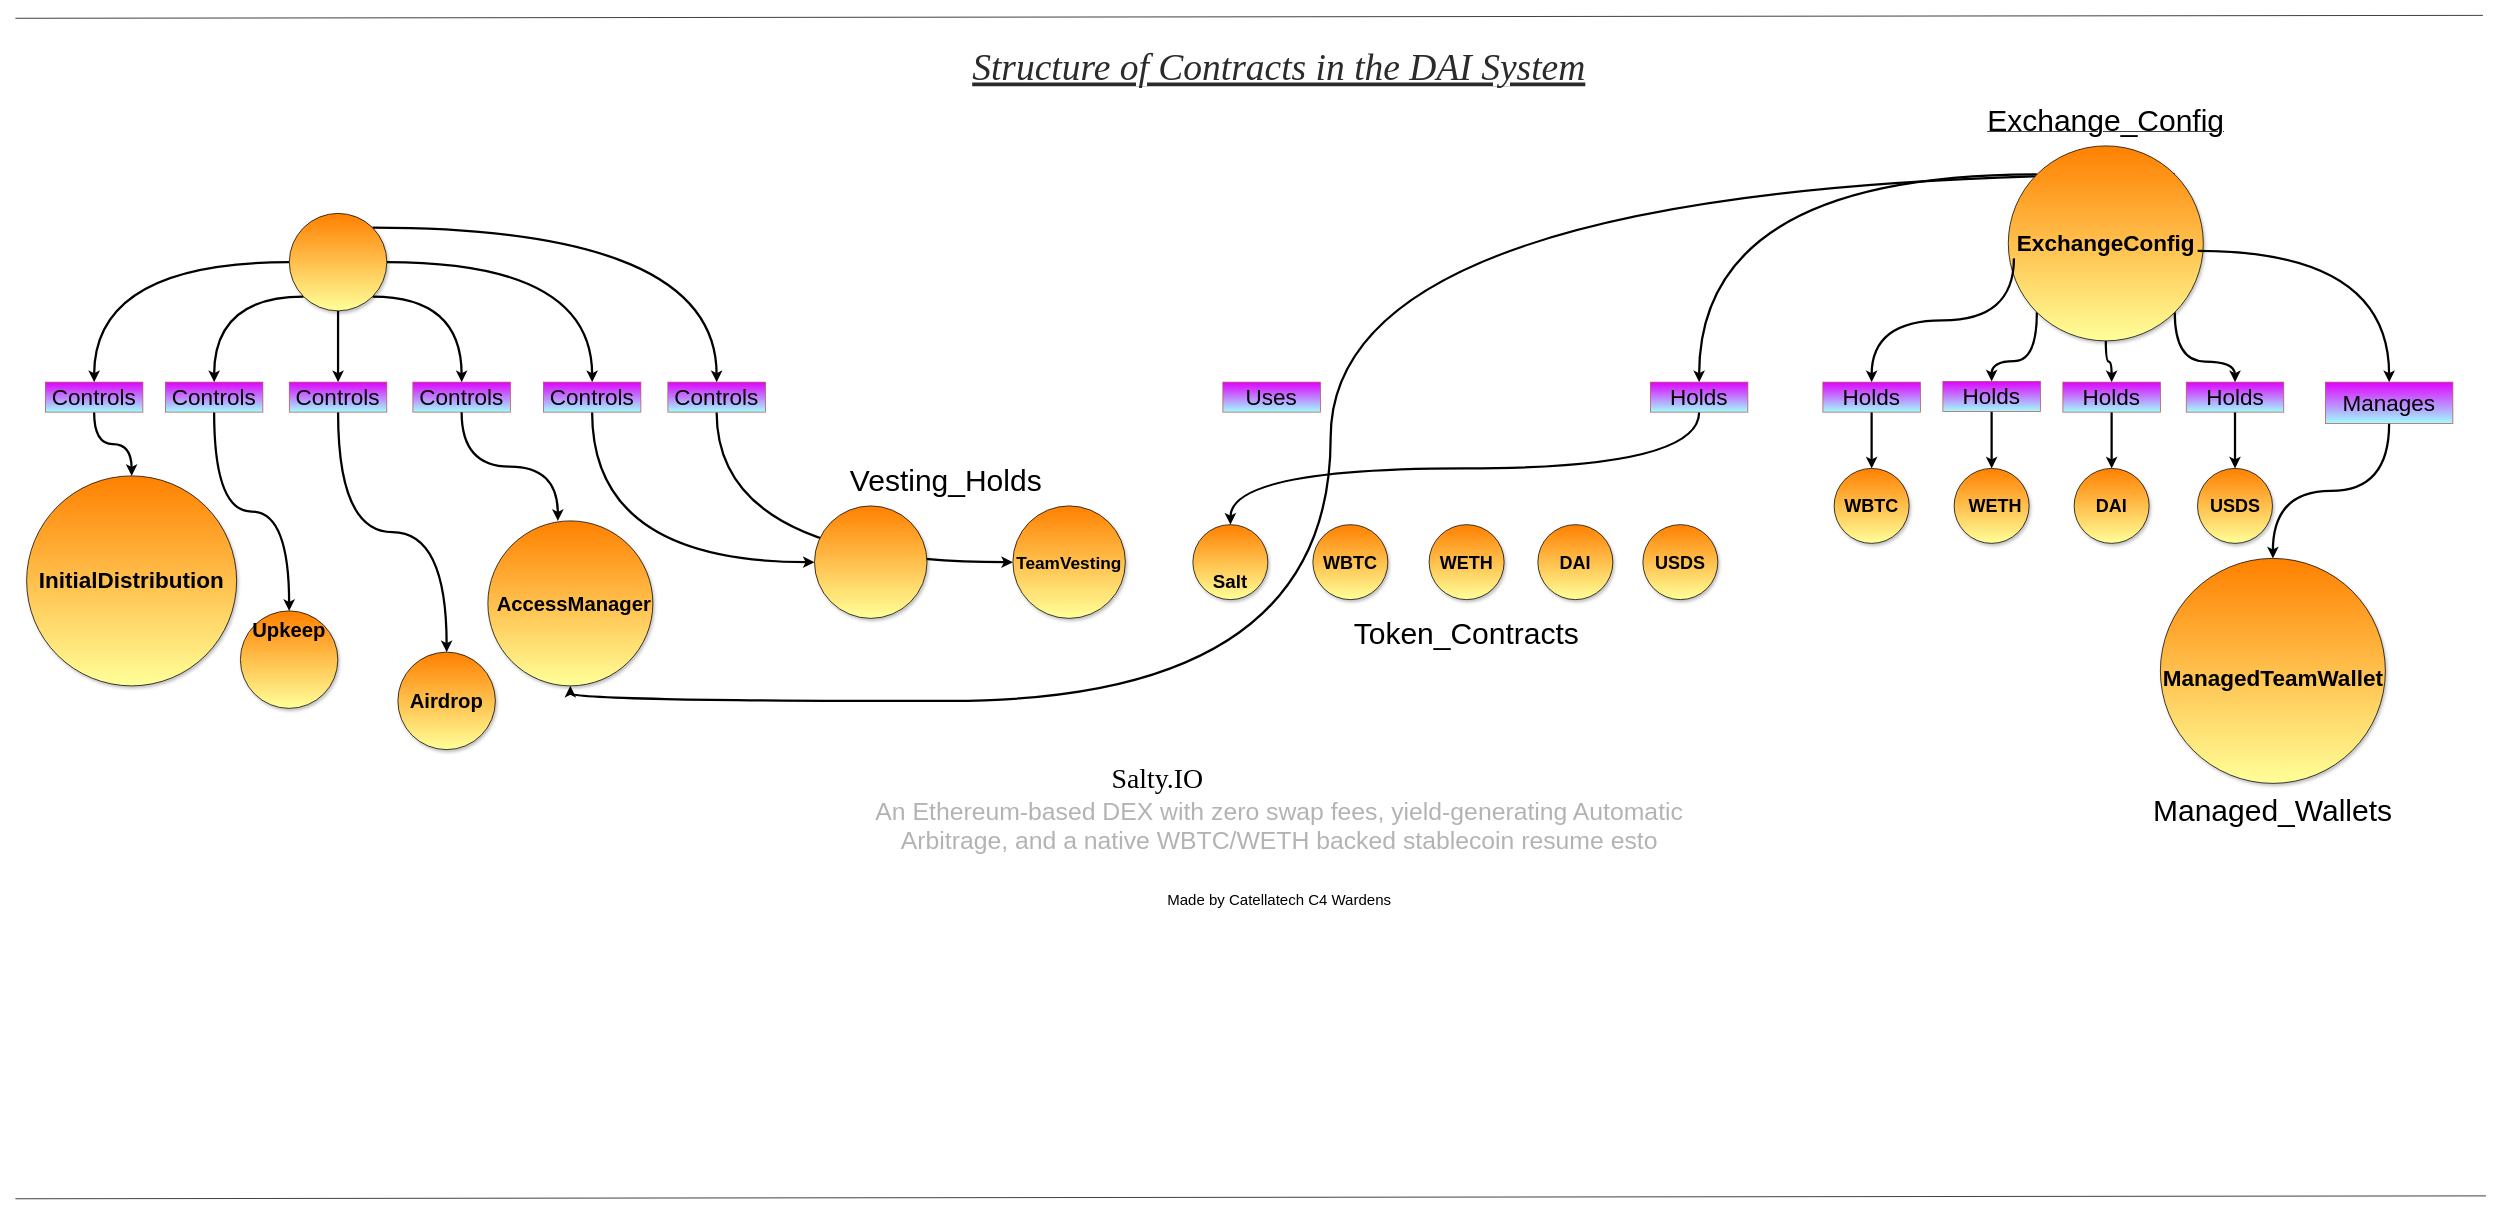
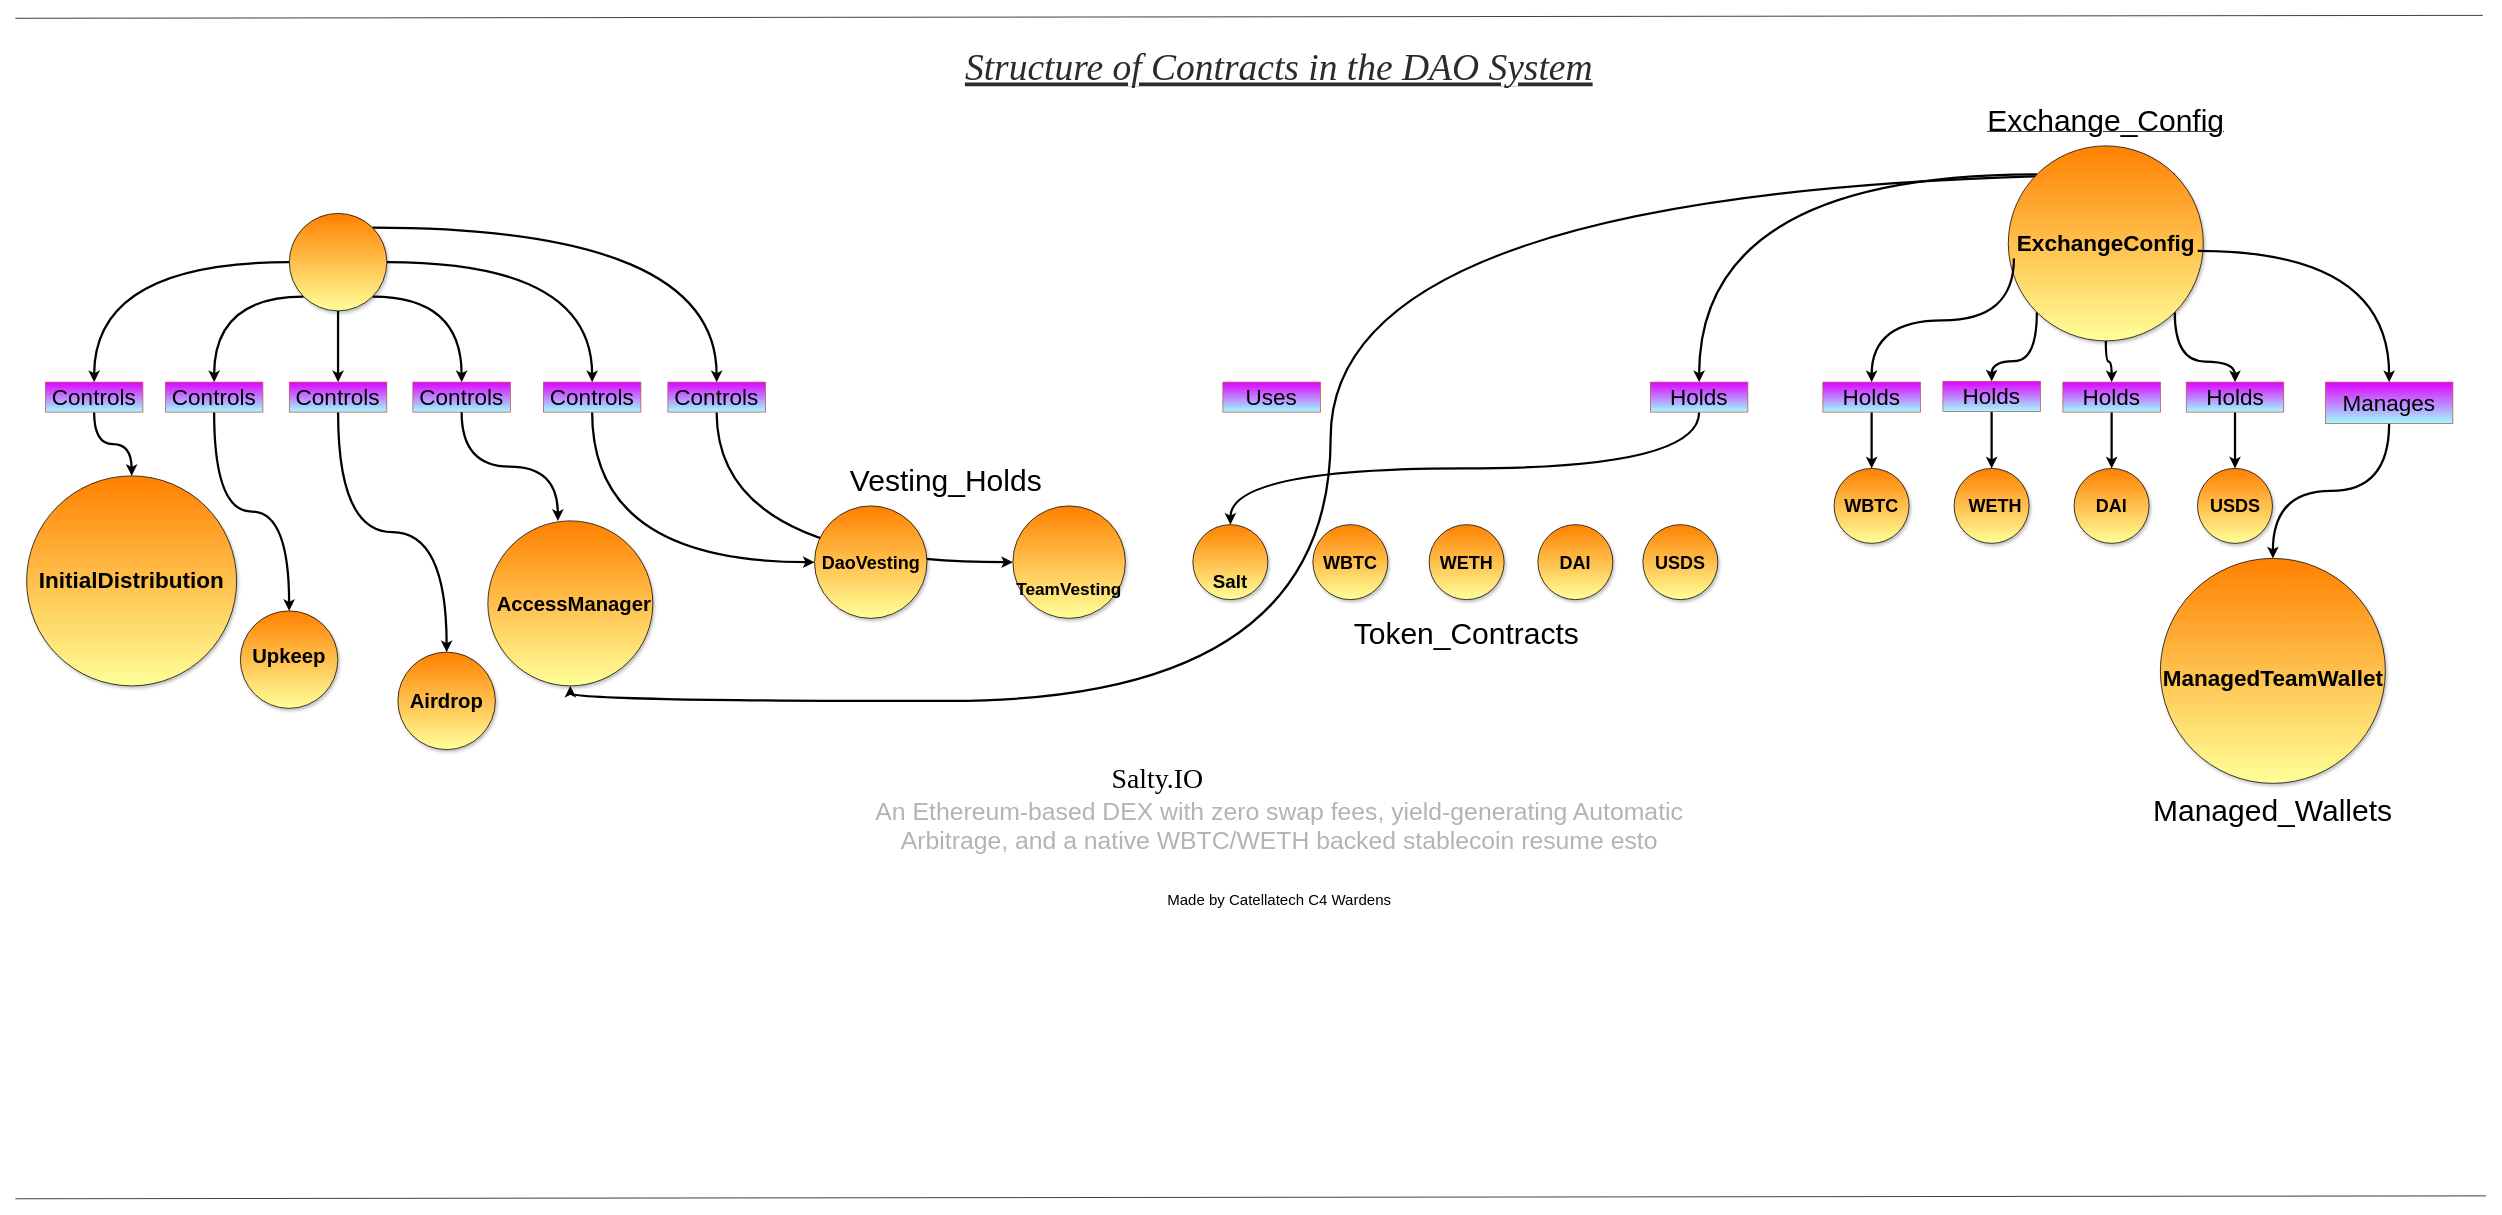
- <mxCell id="2" value="&lt;font style=&quot;&quot;&gt;&lt;font size=&quot;1&quot; face=&quot;Verdana&quot;&gt;&lt;i&gt;&lt;u style=&quot;font-size: 50px;&quot;&gt;Structure of Contracts in the DAI System&lt;/u&gt;&lt;/i&gt;&lt;/font&gt;&lt;br&gt;&lt;/font&gt;" style="text;html=1;strokeColor=none;fillColor=none;align=center;verticalAlign=middle;whiteSpace=wrap;rounded=0;fontColor=#2B2B2B;" vertex="1" parent="1"><mxGeometry x="1168" y="54" width="1074" height="70" as="geometry" /></mxCell>
+ <mxCell id="2" value="&lt;font style=&quot;&quot;&gt;&lt;font size=&quot;1&quot; face=&quot;Verdana&quot;&gt;&lt;i&gt;&lt;u style=&quot;font-size: 50px;&quot;&gt;Structure of Contracts in the DAO System&lt;/u&gt;&lt;/i&gt;&lt;/font&gt;&lt;br&gt;&lt;/font&gt;" style="text;html=1;strokeColor=none;fillColor=none;align=center;verticalAlign=middle;whiteSpace=wrap;rounded=0;fontColor=#2B2B2B;" vertex="1" parent="1"><mxGeometry x="1168" y="54" width="1074" height="70" as="geometry" /></mxCell>
+ <mxCell id="39" value="&lt;h1 style=&quot;background-image: none; background-position: initial; background-size: initial; background-repeat: initial; background-attachment: initial; background-origin: initial; background-clip: initial; border: none; box-sizing: border-box; margin: 0.25em 0px 0.25rem; padding: 0px; vertical-align: baseline; line-height: 28.8px; text-align: start;&quot; class=&quot;type__headline__xs&quot;&gt;DaoVesting&lt;br&gt;&lt;/h1&gt;" style="text;html=1;strokeColor=none;fillColor=none;align=center;verticalAlign=middle;whiteSpace=wrap;rounded=0;" vertex="1" parent="1"><mxGeometry x="1090.5" y="729" width="140" height="40" as="geometry" /></mxCell>
- <mxCell id="44" value="&lt;h1 style=&quot;background-image: none; background-position: initial; background-size: initial; background-repeat: initial; background-attachment: initial; background-origin: initial; background-clip: initial; border: none; box-sizing: border-box; margin: 0.25em 0px 0.25rem; padding: 0px; vertical-align: baseline; line-height: 28.8px; text-align: start;&quot; class=&quot;type__headline__xs&quot;&gt;&lt;font style=&quot;font-size: 23px;&quot;&gt;TeamVesting&lt;/font&gt;&lt;br&gt;&lt;/h1&gt;" style="text;html=1;strokeColor=none;fillColor=none;align=center;verticalAlign=middle;whiteSpace=wrap;rounded=0;" vertex="1" parent="1"><mxGeometry x="1355" y="729" width="140" height="40" as="geometry" /></mxCell>
+ <mxCell id="44" value="&lt;h1 style=&quot;background-image: none; background-position: initial; background-size: initial; background-repeat: initial; background-attachment: initial; background-origin: initial; background-clip: initial; border: none; box-sizing: border-box; margin: 0.25em 0px 0.25rem; padding: 0px; vertical-align: baseline; line-height: 28.8px; text-align: start;&quot; class=&quot;type__headline__xs&quot;&gt;&lt;font style=&quot;font-size: 23px;&quot;&gt;TeamVesting&lt;/font&gt;&lt;br&gt;&lt;/h1&gt;" style="text;html=1;strokeColor=none;fillColor=none;align=center;verticalAlign=middle;whiteSpace=wrap;rounded=0;" vertex="1" parent="1"><mxGeometry x="1355" y="764" width="140" height="40" as="geometry" /></mxCell>
- <mxCell id="33" value="&lt;h1 style=&quot;background-image: none; background-position: initial; background-size: initial; background-repeat: initial; background-attachment: initial; background-origin: initial; background-clip: initial; border: none; box-sizing: border-box; margin: 0.25em 0px 0.25rem; padding: 0px; vertical-align: baseline; line-height: 28.8px; text-align: start;&quot; class=&quot;type__headline__xs&quot;&gt;&lt;font style=&quot;font-size: 27px;&quot;&gt;Upkeep&lt;/font&gt;&lt;br&gt;&lt;/h1&gt;" style="text;html=1;strokeColor=none;fillColor=none;align=center;verticalAlign=middle;whiteSpace=wrap;rounded=0;" vertex="1" parent="1"><mxGeometry x="330" y="819" width="110" height="40" as="geometry" /></mxCell>
+ <mxCell id="33" value="&lt;h1 style=&quot;background-image: none; background-position: initial; background-size: initial; background-repeat: initial; background-attachment: initial; background-origin: initial; background-clip: initial; border: none; box-sizing: border-box; margin: 0.25em 0px 0.25rem; padding: 0px; vertical-align: baseline; line-height: 28.8px; text-align: start;&quot; class=&quot;type__headline__xs&quot;&gt;&lt;font style=&quot;font-size: 27px;&quot;&gt;Upkeep&lt;/font&gt;&lt;br&gt;&lt;/h1&gt;" style="text;html=1;strokeColor=none;fillColor=none;align=center;verticalAlign=middle;whiteSpace=wrap;rounded=0;" vertex="1" parent="1"><mxGeometry x="330" y="854" width="110" height="40" as="geometry" /></mxCell>
